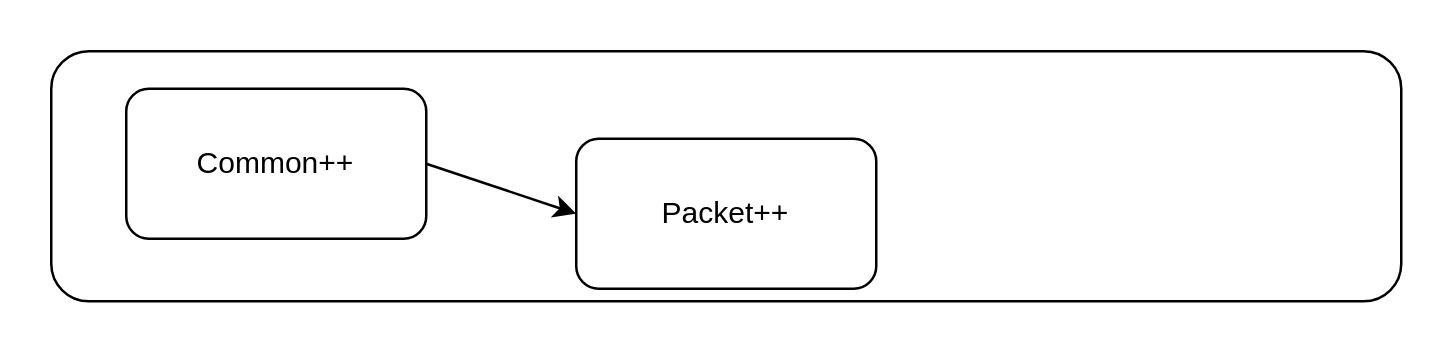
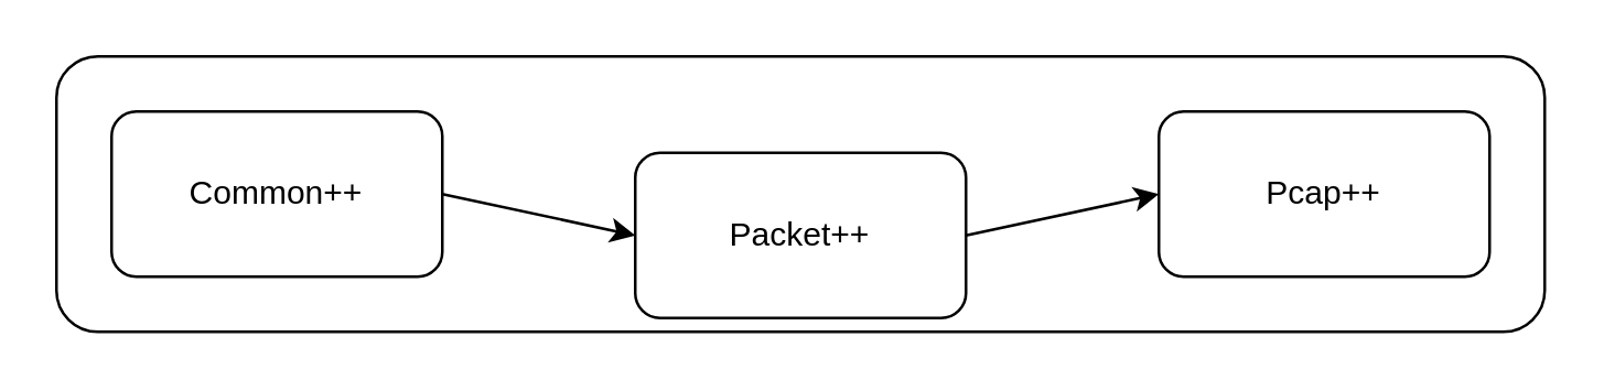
- <mxCell id="3" value="Common++" style="rounded=1;whiteSpace=wrap;html=1;" vertex="1" parent="1"><mxGeometry x="50" y="35" width="120" height="60" as="geometry" /></mxCell>
+ <mxCell id="3" value="Common++" style="rounded=1;whiteSpace=wrap;html=1;" vertex="1" parent="1"><mxGeometry x="40" y="40" width="120" height="60" as="geometry" /></mxCell>
+ <mxCell id="5" value="Pcap++" style="rounded=1;whiteSpace=wrap;html=1;" vertex="1" parent="1"><mxGeometry x="420" y="40" width="120" height="60" as="geometry" /></mxCell>
+ <mxCell id="7" value="" style="endArrow=classic;html=1;rounded=0;exitX=1;exitY=0.5;exitDx=0;exitDy=0;entryX=0;entryY=0.5;entryDx=0;entryDy=0;" edge="1" parent="1" source="4" target="5"><mxGeometry width="50" height="50" relative="1" as="geometry"><mxPoint x="170" y="80" as="sourcePoint" /><mxPoint x="390" y="130" as="targetPoint" /></mxGeometry></mxCell>
